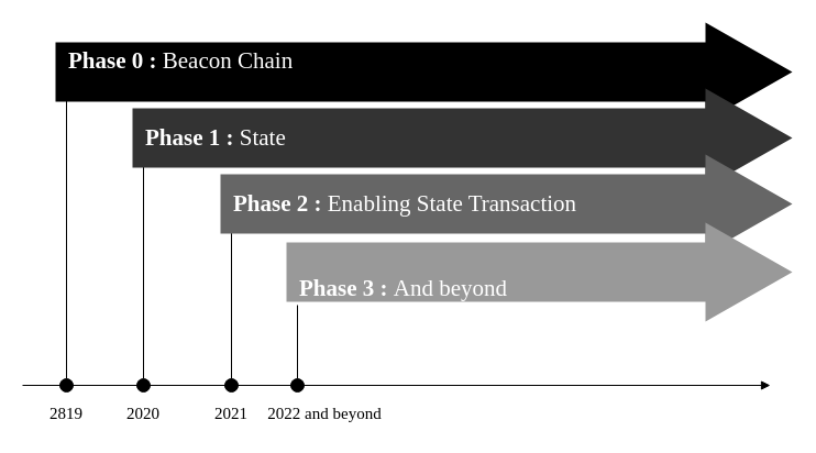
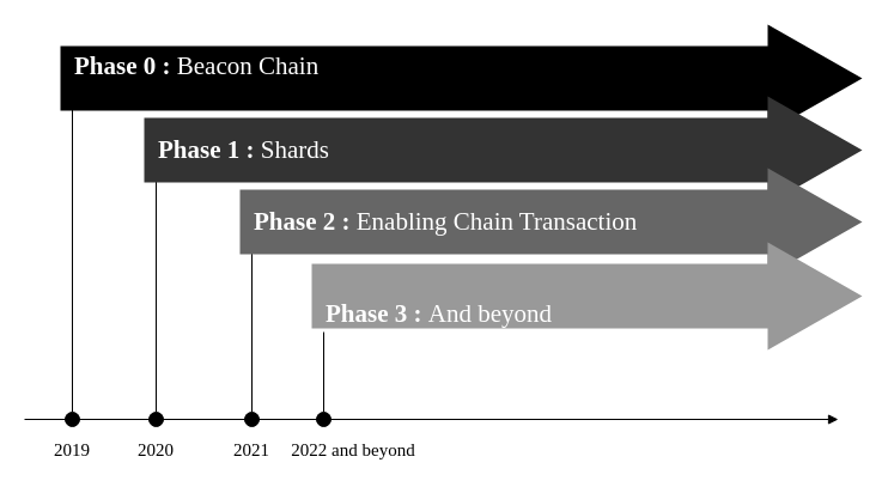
- <mxCell id="10" value="&lt;font color=&quot;#ffffff&quot; style=&quot;font-size: 21px;&quot; face=&quot;Garamond&quot;&gt;&lt;b style=&quot;&quot;&gt;Phase 1 :&lt;/b&gt;&amp;nbsp;State&lt;/font&gt;" style="text;html=1;strokeColor=none;fillColor=none;align=left;verticalAlign=middle;whiteSpace=wrap;rounded=0;" vertex="1" parent="1"><mxGeometry x="130" y="110" width="420" height="30" as="geometry" /></mxCell>
+ <mxCell id="10" value="&lt;font color=&quot;#ffffff&quot; style=&quot;font-size: 21px;&quot; face=&quot;Garamond&quot;&gt;&lt;b style=&quot;&quot;&gt;Phase 1 :&lt;/b&gt;&amp;nbsp;Shards&lt;/font&gt;" style="text;html=1;strokeColor=none;fillColor=none;align=left;verticalAlign=middle;whiteSpace=wrap;rounded=0;" vertex="1" parent="1"><mxGeometry x="130" y="110" width="420" height="30" as="geometry" /></mxCell>
- <mxCell id="12" value="&lt;font color=&quot;#ffffff&quot; style=&quot;font-size: 21px;&quot; face=&quot;Garamond&quot;&gt;&lt;b style=&quot;&quot;&gt;Phase 2 :&lt;/b&gt;&amp;nbsp;Enabling State Transaction&lt;/font&gt;" style="text;html=1;strokeColor=none;fillColor=none;align=left;verticalAlign=middle;whiteSpace=wrap;rounded=0;" vertex="1" parent="1"><mxGeometry x="210" y="170" width="420" height="30" as="geometry" /></mxCell>
+ <mxCell id="12" value="&lt;font color=&quot;#ffffff&quot; style=&quot;font-size: 21px;&quot; face=&quot;Garamond&quot;&gt;&lt;b style=&quot;&quot;&gt;Phase 2 :&lt;/b&gt;&amp;nbsp;Enabling Chain Transaction&lt;/font&gt;" style="text;html=1;strokeColor=none;fillColor=none;align=left;verticalAlign=middle;whiteSpace=wrap;rounded=0;" vertex="1" parent="1"><mxGeometry x="210" y="170" width="420" height="30" as="geometry" /></mxCell>
- <mxCell id="15" value="2819" style="text;html=1;strokeColor=none;fillColor=none;align=center;verticalAlign=middle;whiteSpace=wrap;rounded=0;fontFamily=Garamond;fontSize=15;" vertex="1" parent="1"><mxGeometry x="30" y="360" width="60" height="30" as="geometry" /></mxCell>
+ <mxCell id="15" value="2019" style="text;html=1;strokeColor=none;fillColor=none;align=center;verticalAlign=middle;whiteSpace=wrap;rounded=0;fontFamily=Garamond;fontSize=15;" vertex="1" parent="1"><mxGeometry x="30" y="360" width="60" height="30" as="geometry" /></mxCell>
